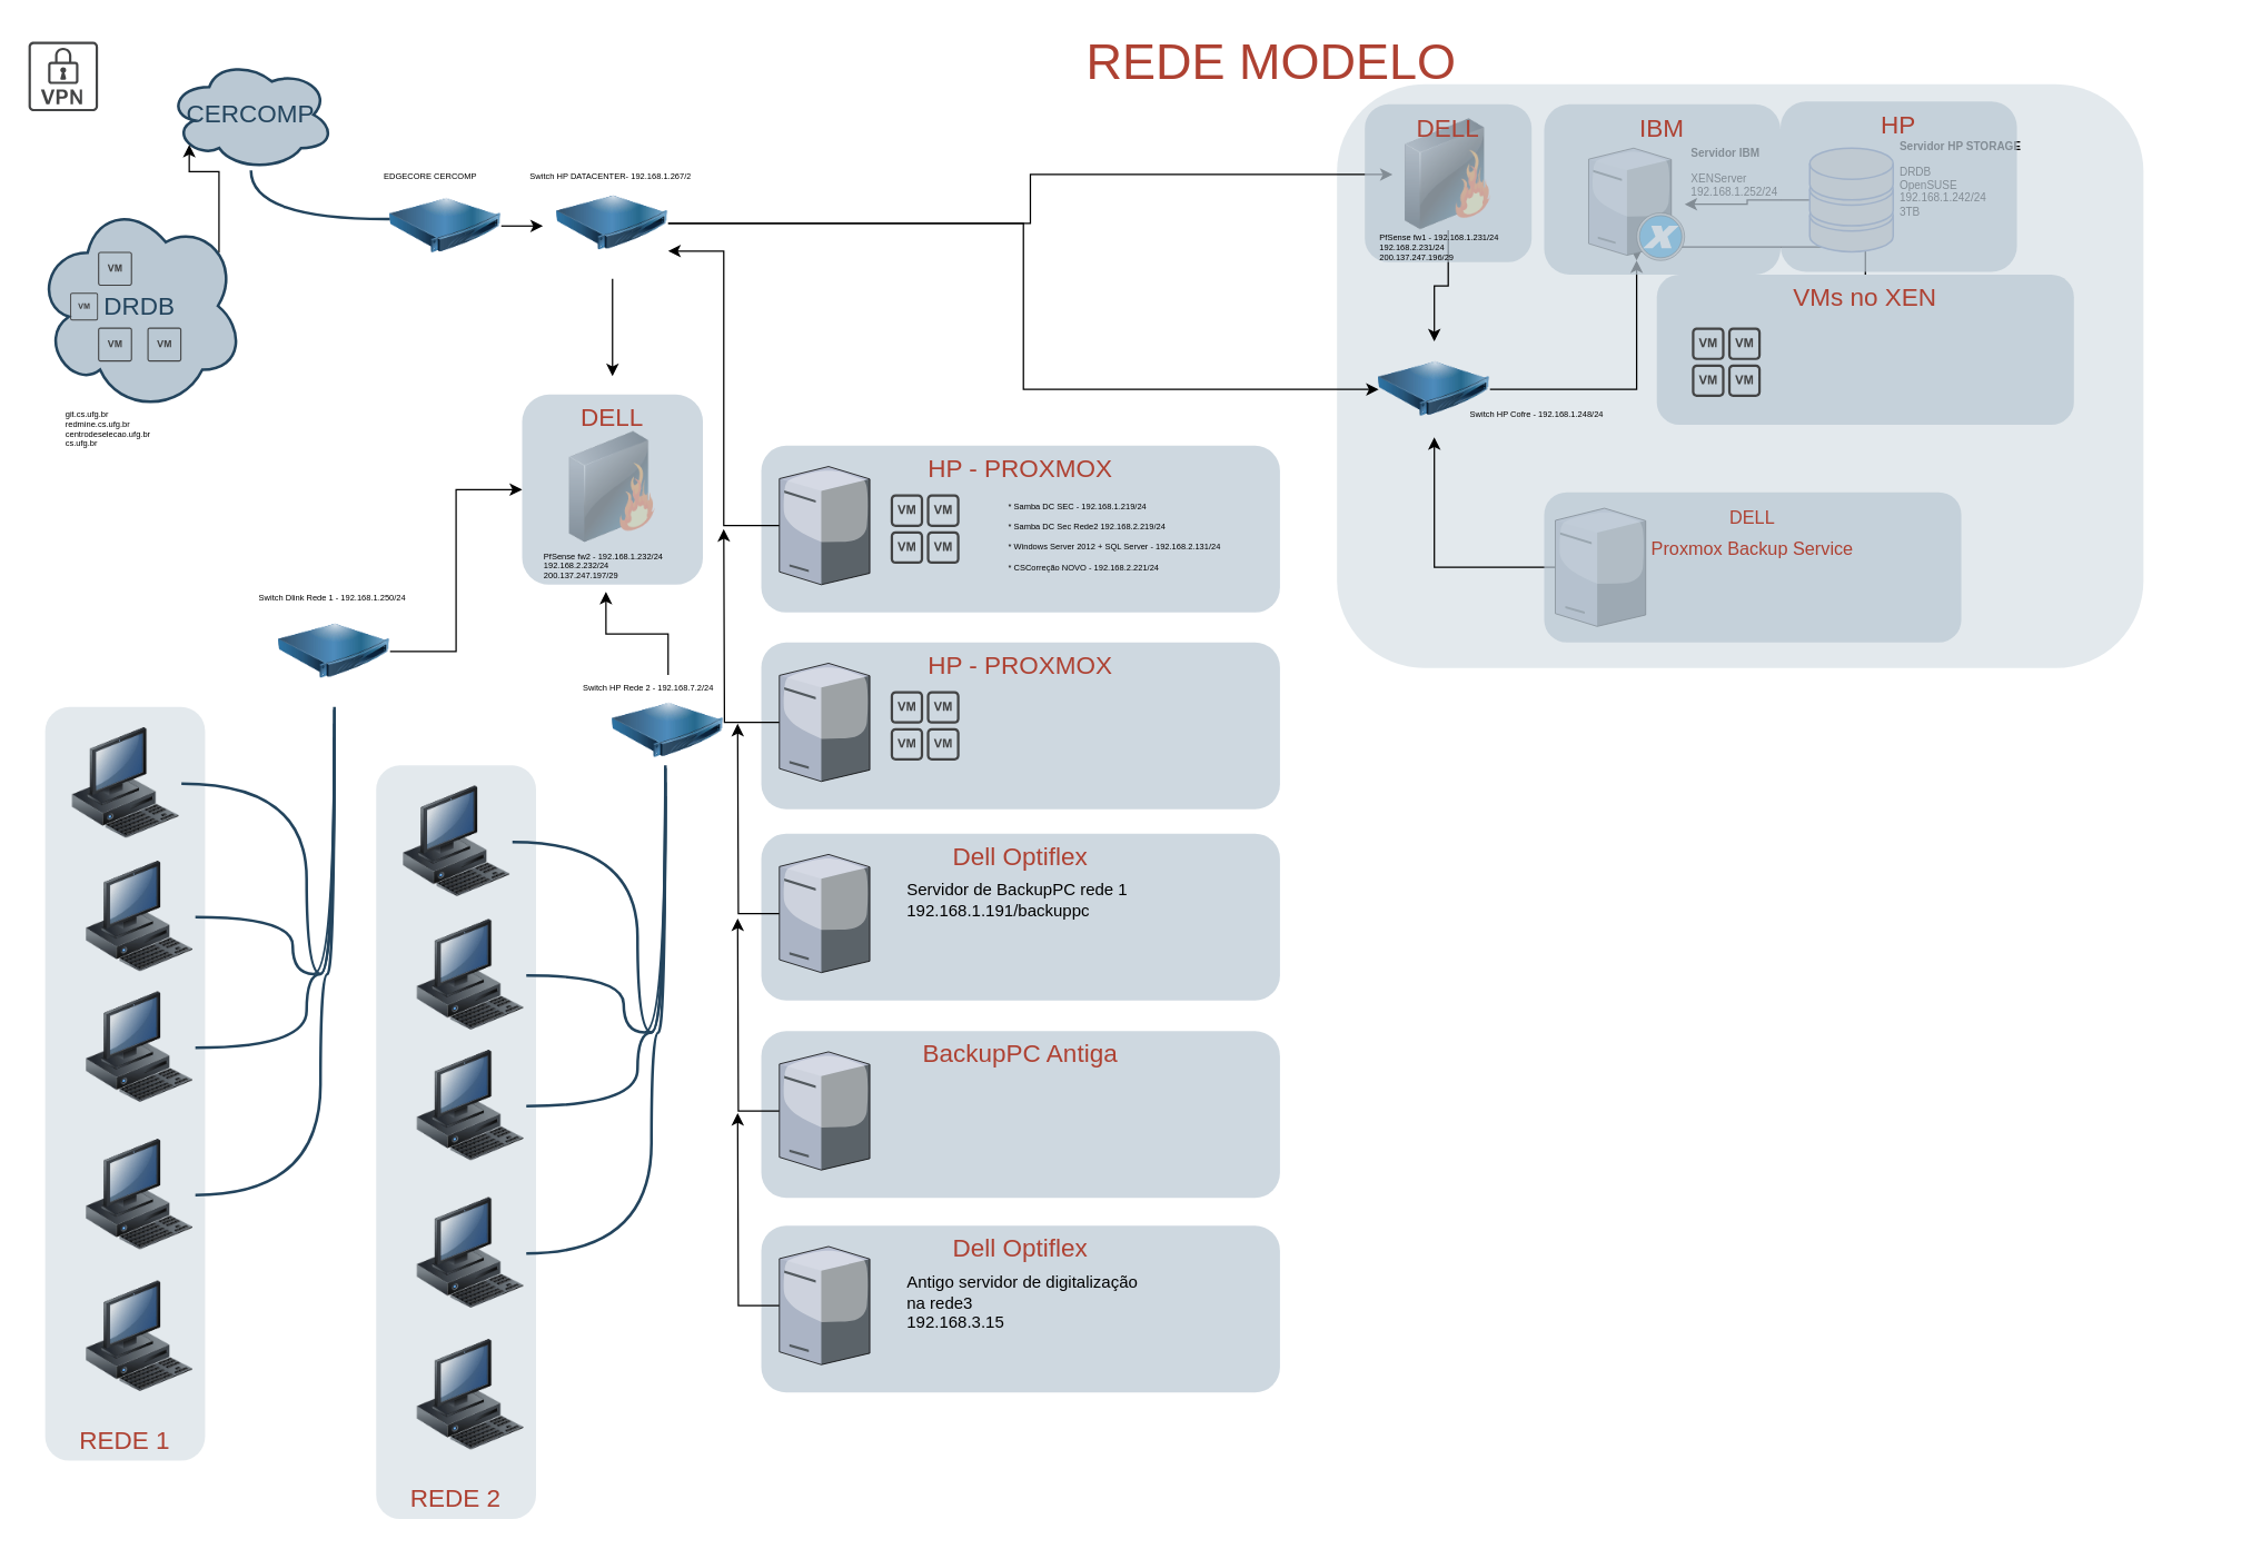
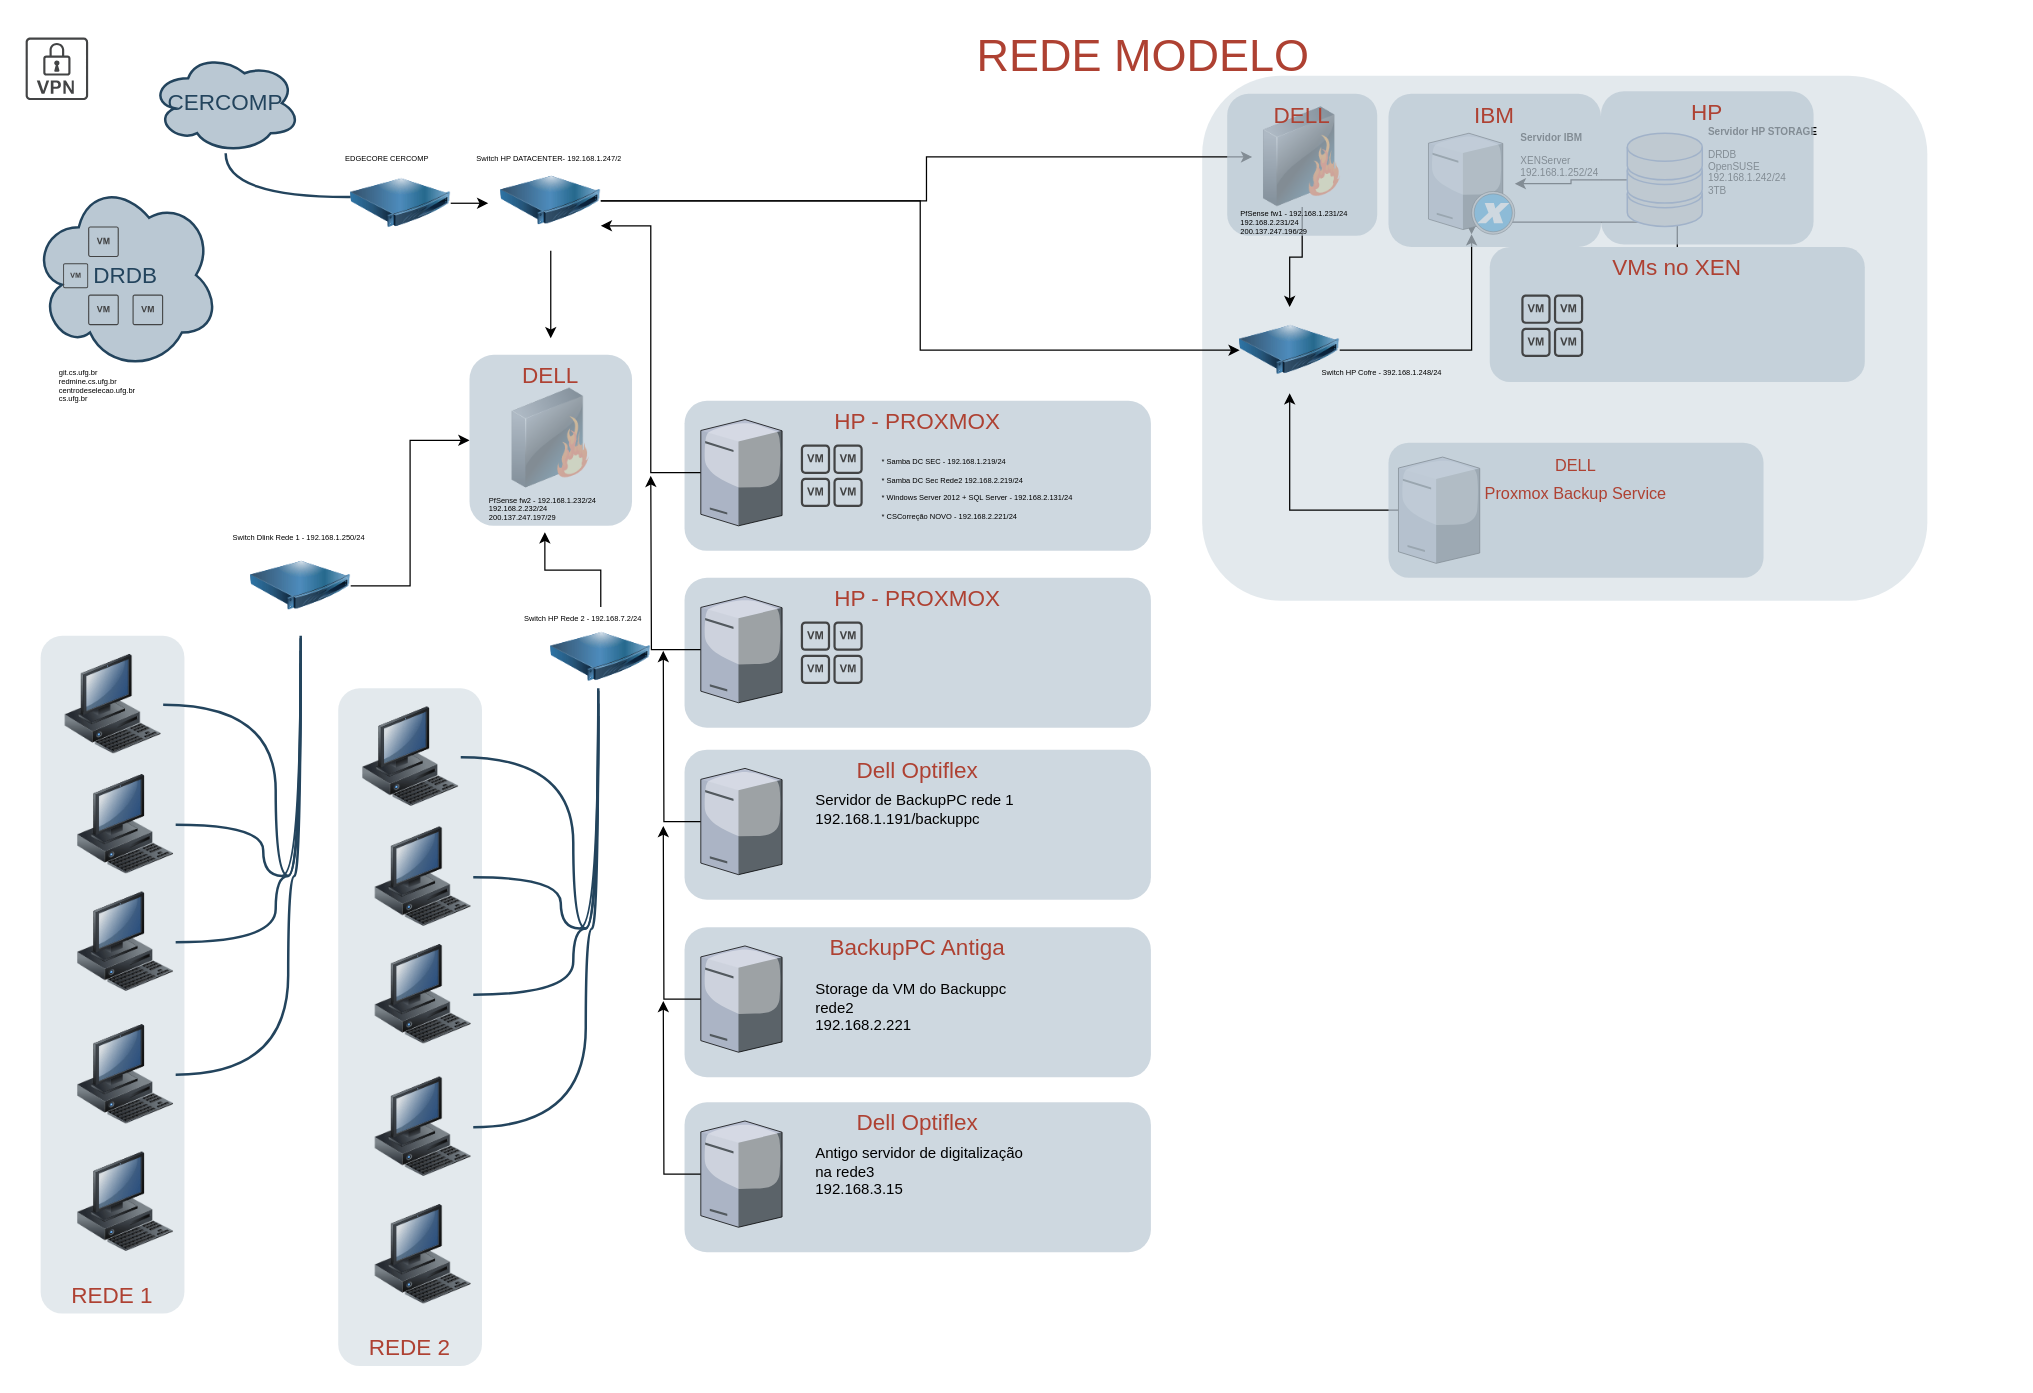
- <mxCell id="48" value="Switch HP DATACENTER- 192.168.1.267/24" style="text;strokeColor=none;fillColor=none;align=left;verticalAlign=top;spacingLeft=4;spacingRight=4;overflow=hidden;rotatable=0;points=[[0,0.5],[1,0.5]];portConstraint=eastwest;fontSize=6;" parent="1" vertex="1"><mxGeometry x="375" y="117" width="125" height="26" as="geometry" /></mxCell>
+ <mxCell id="48" value="Switch HP DATACENTER- 192.168.1.247/24" style="text;strokeColor=none;fillColor=none;align=left;verticalAlign=top;spacingLeft=4;spacingRight=4;overflow=hidden;rotatable=0;points=[[0,0.5],[1,0.5]];portConstraint=eastwest;fontSize=6;" parent="1" vertex="1"><mxGeometry x="375" y="117" width="125" height="26" as="geometry" /></mxCell>
- <mxCell id="7" style="edgeStyle=orthogonalEdgeStyle;rounded=0;orthogonalLoop=1;jettySize=auto;html=1;exitX=0.88;exitY=0.25;exitDx=0;exitDy=0;exitPerimeter=0;entryX=0.13;entryY=0.77;entryDx=0;entryDy=0;entryPerimeter=0;fontSize=13;" parent="1" source="8" target="6" edge="1"><mxGeometry relative="1" as="geometry" /></mxCell>
- <mxCell id="41" value="Switch HP Cofre - 192.168.1.248/24" style="text;strokeColor=none;fillColor=none;align=left;verticalAlign=top;spacingLeft=4;spacingRight=4;overflow=hidden;rotatable=0;points=[[0,0.5],[1,0.5]];portConstraint=eastwest;fontSize=6;" parent="1" vertex="1"><mxGeometry x="1051" y="288" width="110" height="26" as="geometry" /></mxCell>
+ <mxCell id="41" value="Switch HP Cofre - 392.168.1.248/24" style="text;strokeColor=none;fillColor=none;align=left;verticalAlign=top;spacingLeft=4;spacingRight=4;overflow=hidden;rotatable=0;points=[[0,0.5],[1,0.5]];portConstraint=eastwest;fontSize=6;" parent="1" vertex="1"><mxGeometry x="1051" y="288" width="110" height="26" as="geometry" /></mxCell>
- <mxCell id="73" value="&lt;br&gt;&lt;div&gt;&lt;font style=&quot;font-size: 6px;&quot;&gt;* Samba DC SEC - 192.168.1.219/24&lt;/font&gt;&lt;/div&gt;&lt;font style=&quot;font-size: 6px;&quot;&gt;* Samba DC Sec Rede2 192.168.2.219/24&lt;br&gt;* Windows Server 2012 + SQL Server - 192.168.2.131/24&lt;br&gt;* CSCorreção NOVO - 192.168.2.221/24 &lt;br&gt;&lt;br&gt;&lt;/font&gt;" style="text;html=1;strokeColor=none;fillColor=none;spacing=5;spacingTop=-20;whiteSpace=wrap;overflow=hidden;rounded=0;" parent="1" vertex="1"><mxGeometry x="720" y="351" width="190" height="70" as="geometry" /></mxCell>
+ <mxCell id="73" value="&lt;br&gt;&lt;div&gt;&lt;font style=&quot;font-size: 6px;&quot;&gt;* Samba DC SEC - 192.168.1.219/24&lt;/font&gt;&lt;/div&gt;&lt;font style=&quot;font-size: 6px;&quot;&gt;* Samba DC Sec Rede2 192.168.2.219/24&lt;br&gt;* Windows Server 2012 + SQL Server - 192.168.2.131/24&lt;br&gt;* CSCorreção NOVO - 192.168.2.221/24 &lt;br&gt;&lt;br&gt;&lt;/font&gt;" style="text;html=1;strokeColor=none;fillColor=none;spacing=5;spacingTop=-20;whiteSpace=wrap;overflow=hidden;rounded=0;" parent="1" vertex="1"><mxGeometry x="700" y="356" width="190" height="70" as="geometry" /></mxCell>
+ <mxCell id="91" value="&lt;div&gt;&lt;br&gt;&lt;/div&gt;&lt;div&gt;Storage da VM do Backuppc rede2 &lt;br&gt;&lt;/div&gt;&lt;div&gt;192.168.2.221&lt;br&gt;&lt;/div&gt;" style="text;html=1;strokeColor=none;fillColor=none;spacing=5;spacingTop=-20;whiteSpace=wrap;overflow=hidden;rounded=0;" vertex="1" parent="1"><mxGeometry x="647" y="780" width="190" height="70" as="geometry" /></mxCell>
